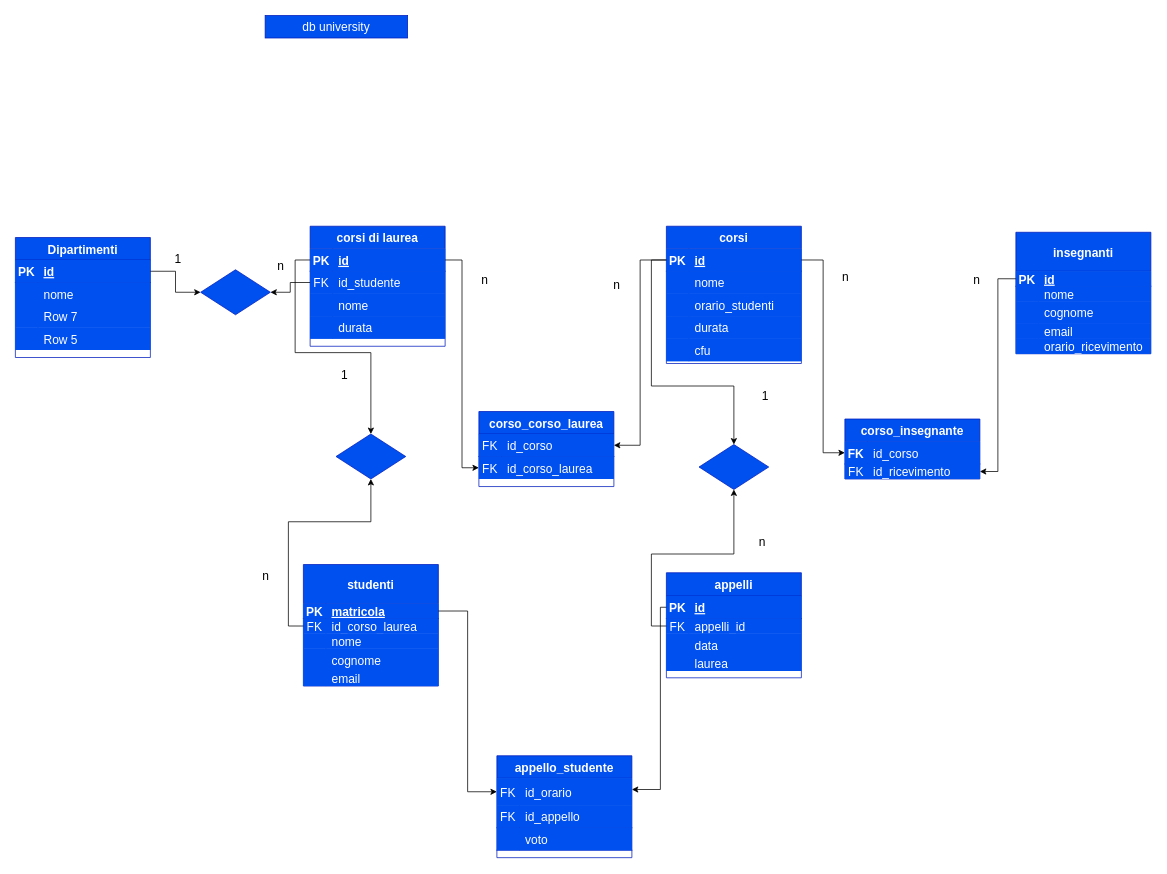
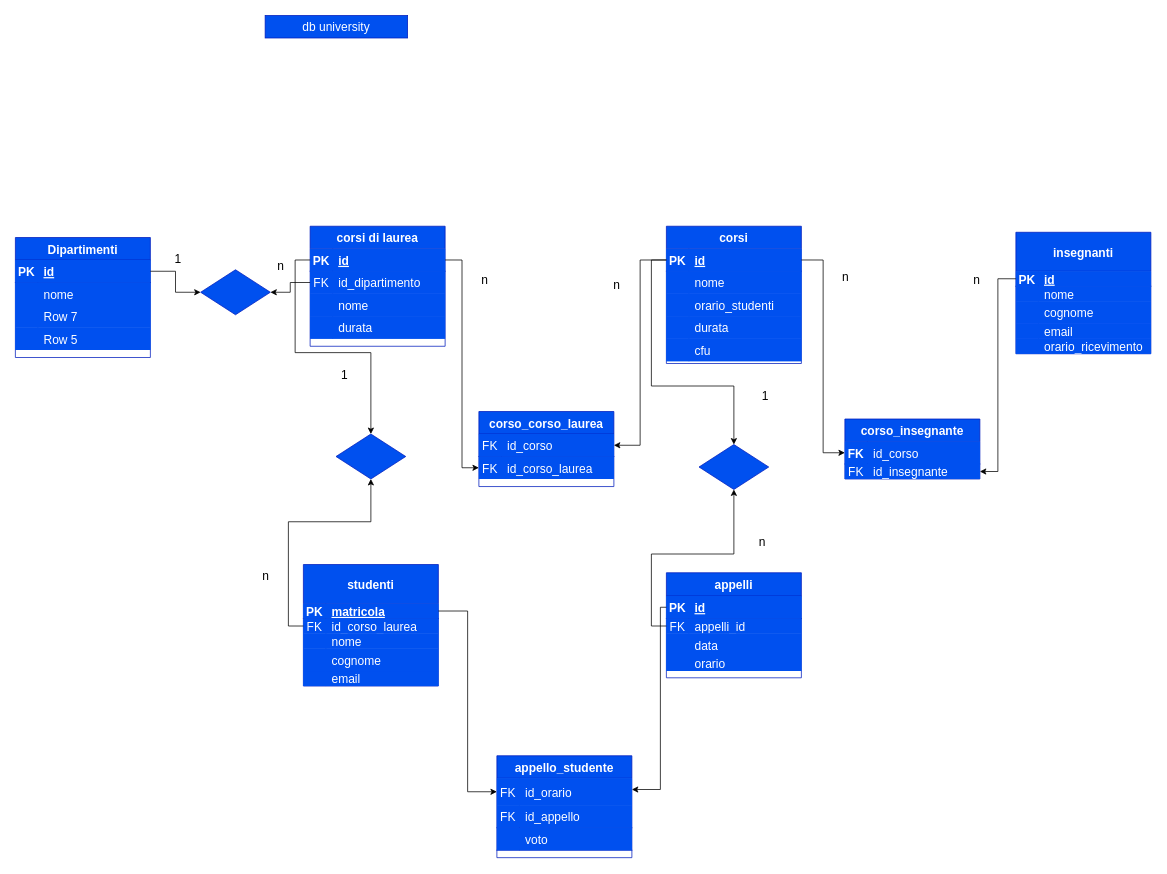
- <mxCell id="23" value="id_studente" style="shape=partialRectangle;connectable=0;top=0;left=0;bottom=0;right=0;align=left;spacingLeft=6;overflow=hidden;fontSize=16;swimlaneFillColor=default;fillColor=#0050ef;fontColor=#ffffff;strokeColor=#001DBC;" vertex="1" parent="21"><mxGeometry x="30" width="150" height="30" as="geometry"><mxRectangle width="150" height="30" as="alternateBounds" /></mxGeometry></mxCell>
+ <mxCell id="23" value="id_dipartimento" style="shape=partialRectangle;connectable=0;top=0;left=0;bottom=0;right=0;align=left;spacingLeft=6;overflow=hidden;fontSize=16;swimlaneFillColor=default;fillColor=#0050ef;fontColor=#ffffff;strokeColor=#001DBC;" vertex="1" parent="21"><mxGeometry x="30" width="150" height="30" as="geometry"><mxRectangle width="150" height="30" as="alternateBounds" /></mxGeometry></mxCell>
- <mxCell id="96" value="id_ricevimento" style="shape=partialRectangle;connectable=0;top=0;left=0;bottom=0;right=0;align=left;spacingLeft=6;overflow=hidden;fontSize=16;swimlaneFillColor=default;fillColor=#0050ef;fontColor=#ffffff;strokeColor=#001DBC;" vertex="1" parent="94"><mxGeometry x="30" width="150" height="20" as="geometry"><mxRectangle width="150" height="20" as="alternateBounds" /></mxGeometry></mxCell>
+ <mxCell id="96" value="id_insegnante" style="shape=partialRectangle;connectable=0;top=0;left=0;bottom=0;right=0;align=left;spacingLeft=6;overflow=hidden;fontSize=16;swimlaneFillColor=default;fillColor=#0050ef;fontColor=#ffffff;strokeColor=#001DBC;" vertex="1" parent="94"><mxGeometry x="30" width="150" height="20" as="geometry"><mxRectangle width="150" height="20" as="alternateBounds" /></mxGeometry></mxCell>
- <mxCell id="89" value="laurea" style="shape=partialRectangle;connectable=0;top=0;left=0;bottom=0;right=0;align=left;spacingLeft=6;overflow=hidden;fontSize=16;swimlaneFillColor=default;fillColor=#0050ef;fontColor=#ffffff;strokeColor=#001DBC;" vertex="1" parent="87"><mxGeometry x="30" width="150" height="20" as="geometry"><mxRectangle width="150" height="20" as="alternateBounds" /></mxGeometry></mxCell>
+ <mxCell id="89" value="orario" style="shape=partialRectangle;connectable=0;top=0;left=0;bottom=0;right=0;align=left;spacingLeft=6;overflow=hidden;fontSize=16;swimlaneFillColor=default;fillColor=#0050ef;fontColor=#ffffff;strokeColor=#001DBC;" vertex="1" parent="87"><mxGeometry x="30" width="150" height="20" as="geometry"><mxRectangle width="150" height="20" as="alternateBounds" /></mxGeometry></mxCell>
